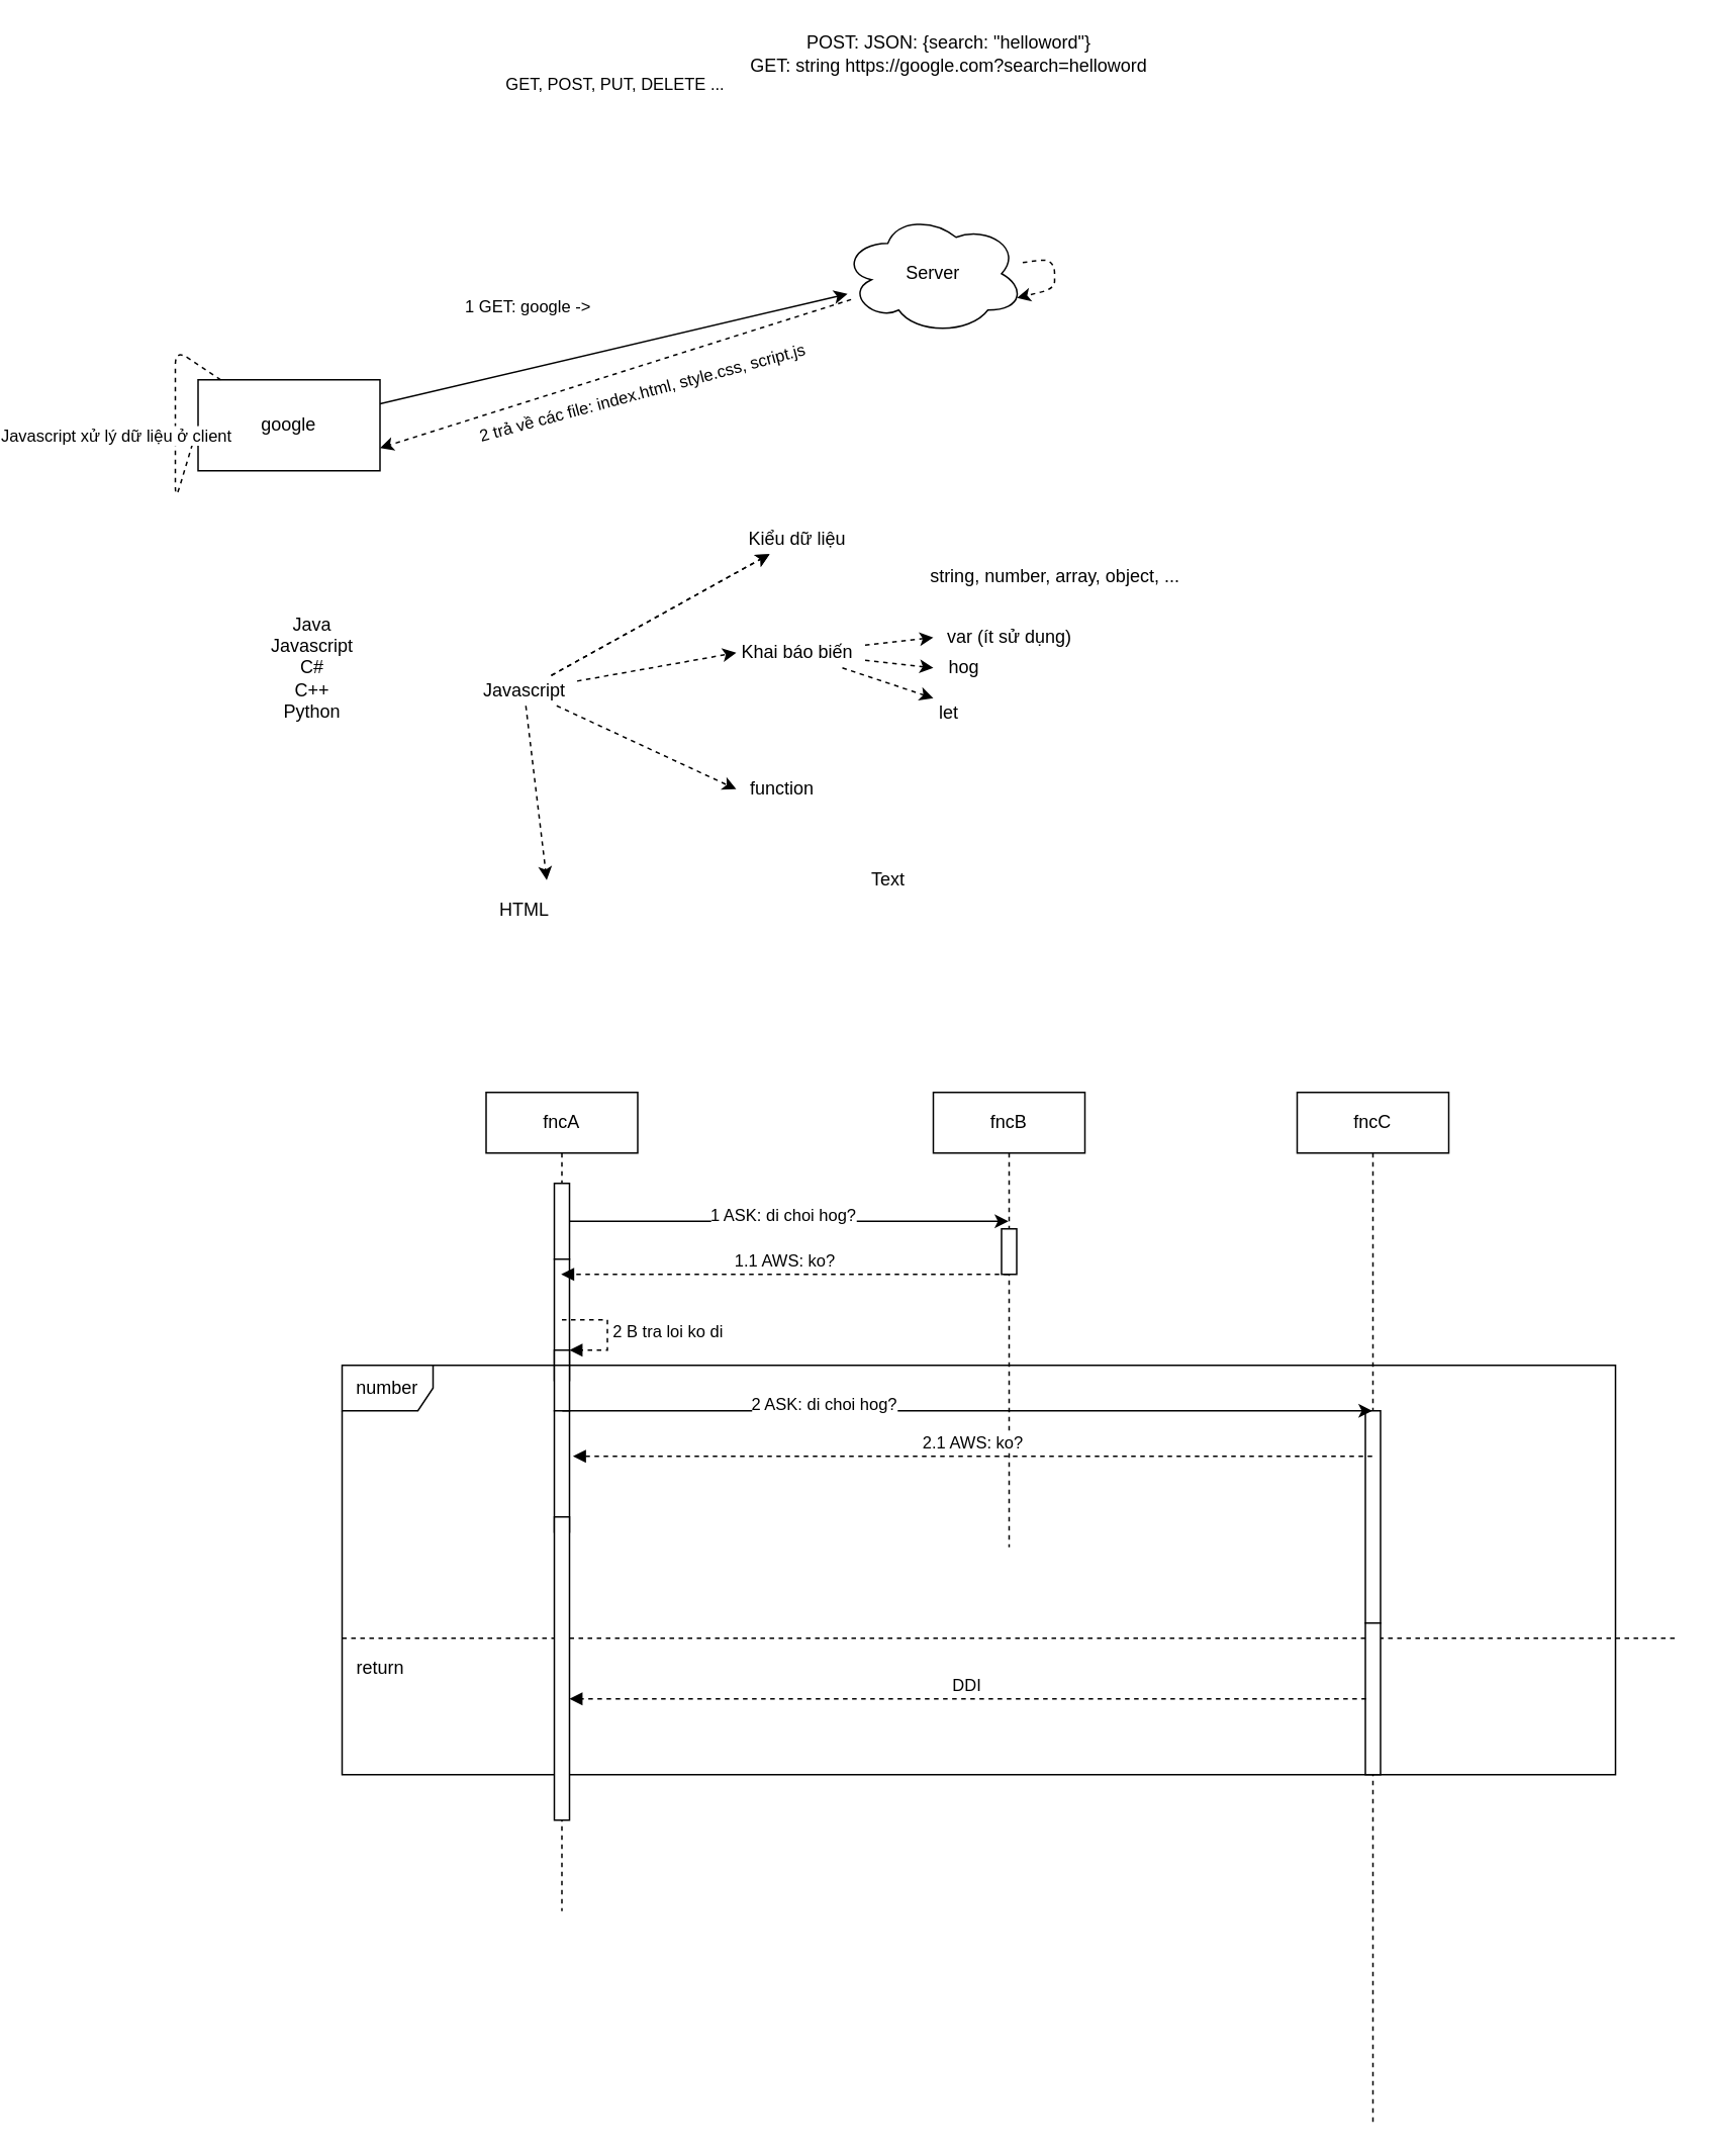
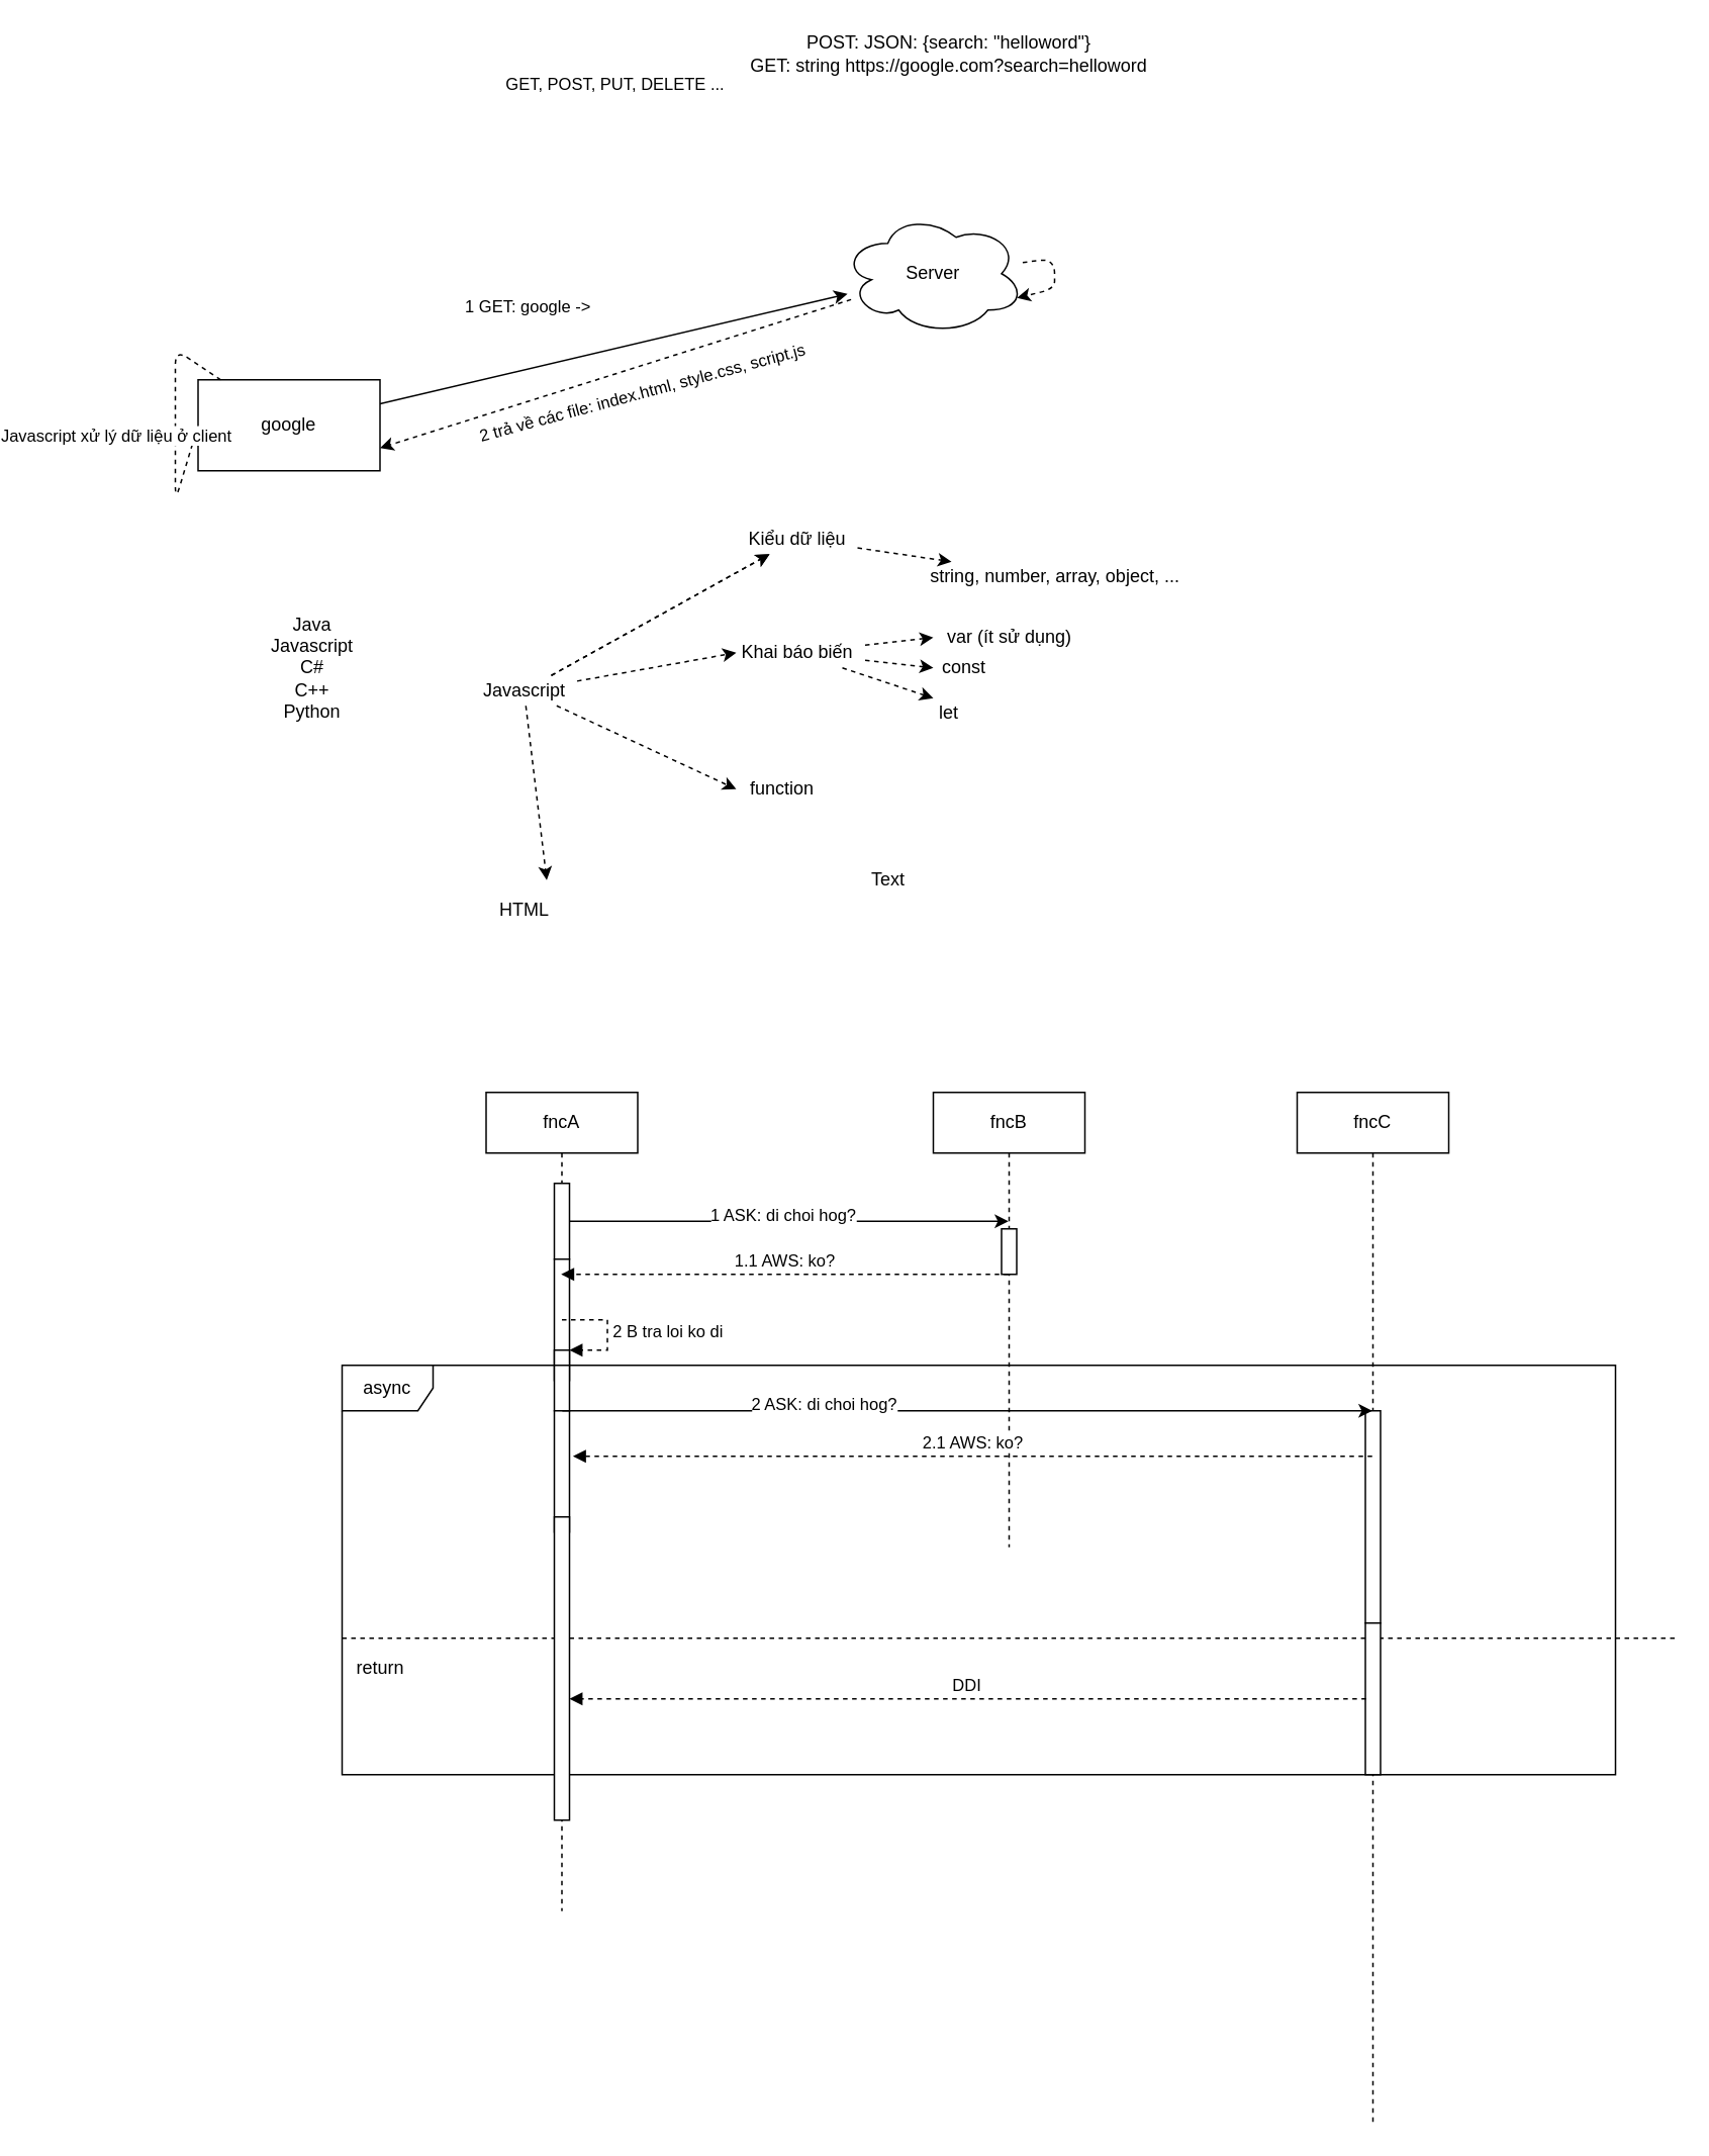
+ <mxCell id="20" value="" style="edgeStyle=none;html=1;dashed=1;" parent="1" source="21" target="22" edge="1"><mxGeometry relative="1" as="geometry" /></mxCell>
- <mxCell id="28" value="hog" style="text;html=1;align=center;verticalAlign=middle;resizable=0;points=[];autosize=1;strokeColor=none;fillColor=none;" parent="1" vertex="1"><mxGeometry x="520" y="430" width="40" height="20" as="geometry" /></mxCell>
+ <mxCell id="28" value="const" style="text;html=1;align=center;verticalAlign=middle;resizable=0;points=[];autosize=1;strokeColor=none;fillColor=none;" parent="1" vertex="1"><mxGeometry x="520" y="430" width="40" height="20" as="geometry" /></mxCell>
- <mxCell id="49" value="number" style="shape=umlFrame;whiteSpace=wrap;html=1;" vertex="1" parent="1"><mxGeometry x="130" y="900" width="840" height="270" as="geometry" /></mxCell>
+ <mxCell id="49" value="async" style="shape=umlFrame;whiteSpace=wrap;html=1;" vertex="1" parent="1"><mxGeometry x="130" y="900" width="840" height="270" as="geometry" /></mxCell>
